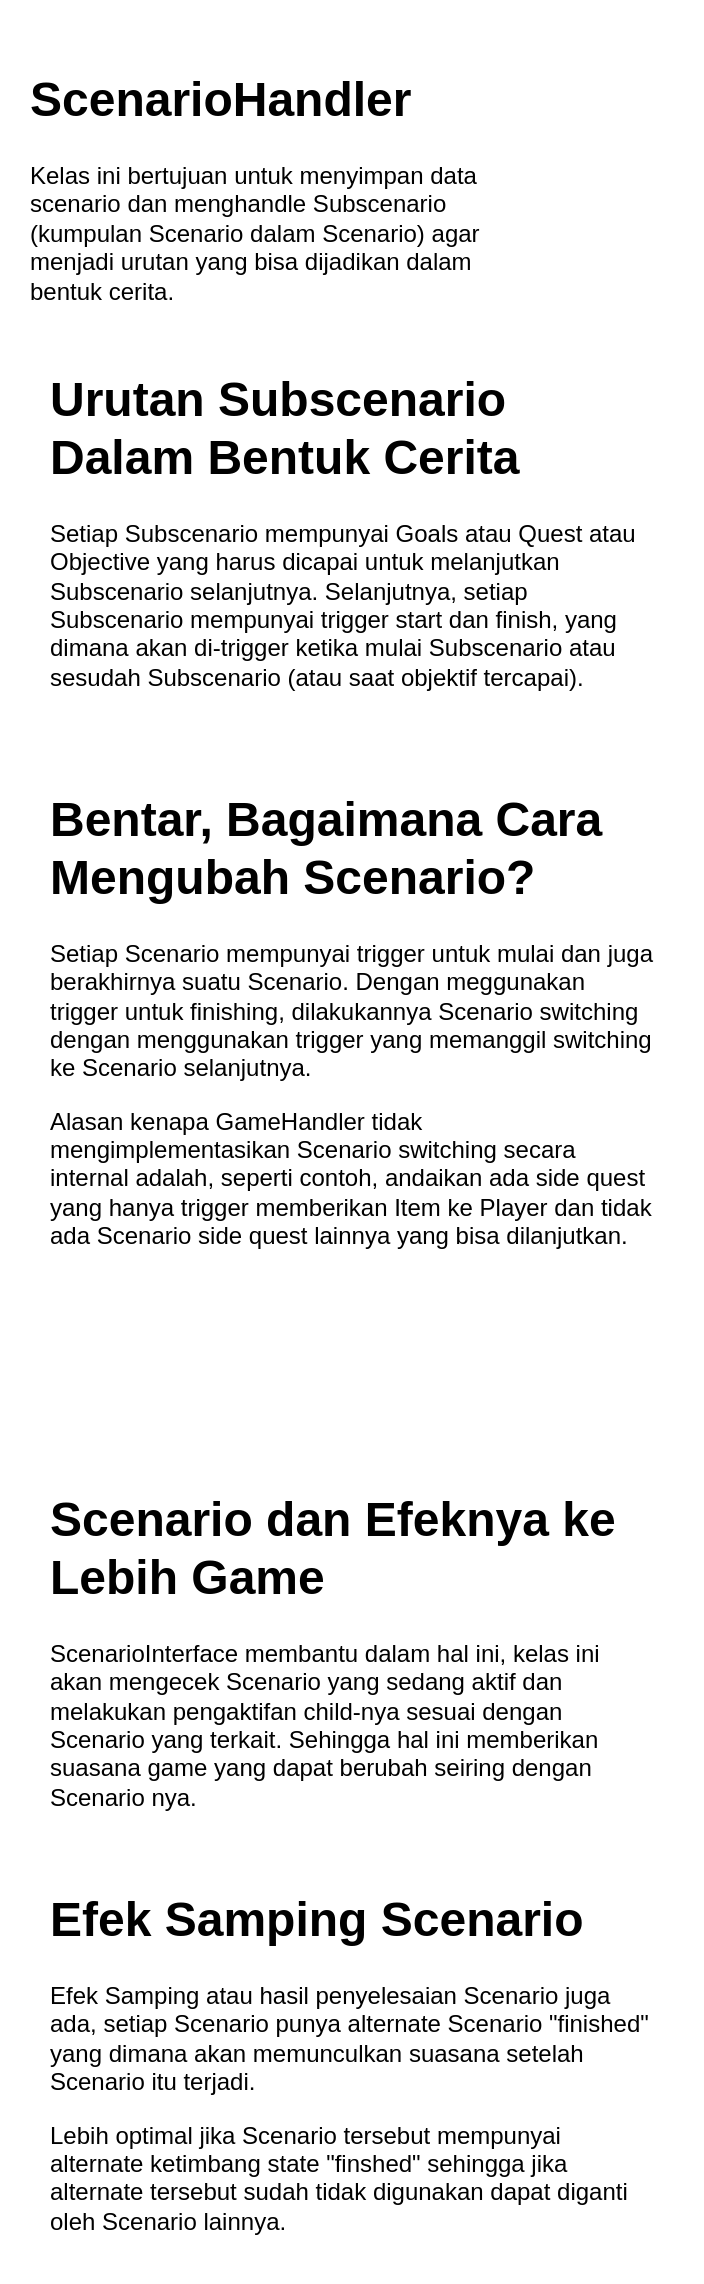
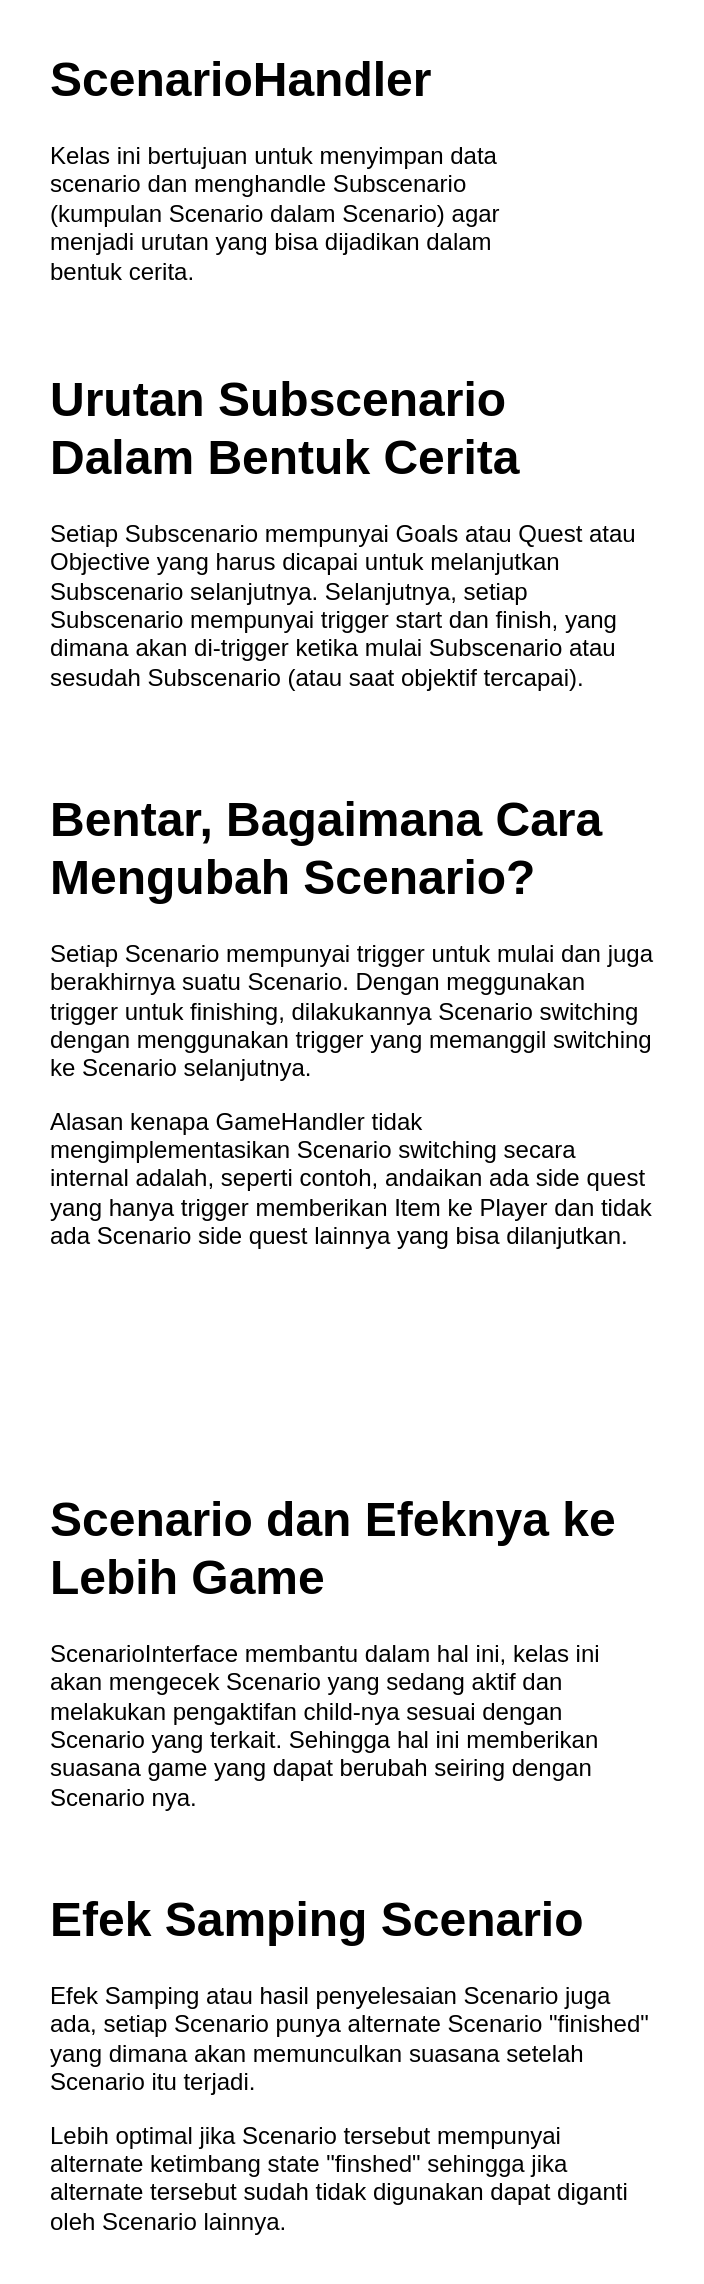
- <mxCell id="2" value="&lt;h1&gt;ScenarioHandler&lt;/h1&gt;&lt;p&gt;Kelas ini bertujuan untuk menyimpan data scenario dan menghandle Subscenario (kumpulan Scenario dalam Scenario) agar menjadi urutan yang bisa dijadikan dalam bentuk cerita.&lt;/p&gt;" style="text;html=1;strokeColor=none;fillColor=none;spacing=5;spacingTop=-20;whiteSpace=wrap;overflow=hidden;rounded=0;" vertex="1" parent="1"><mxGeometry x="10" y="30" width="250" height="140" as="geometry" /></mxCell>
+ <mxCell id="2" value="&lt;h1&gt;ScenarioHandler&lt;/h1&gt;&lt;p&gt;Kelas ini bertujuan untuk menyimpan data scenario dan menghandle Subscenario (kumpulan Scenario dalam Scenario) agar menjadi urutan yang bisa dijadikan dalam bentuk cerita.&lt;/p&gt;" style="text;html=1;strokeColor=none;fillColor=none;spacing=5;spacingTop=-20;whiteSpace=wrap;overflow=hidden;rounded=0;" vertex="1" parent="1"><mxGeometry x="20" y="20" width="250" height="140" as="geometry" /></mxCell>
